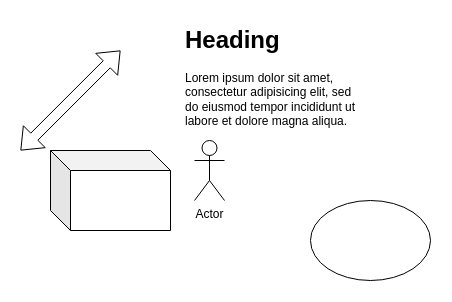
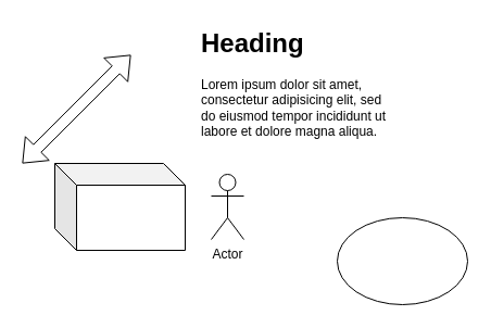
- <mxCell id="2" value="Actor" style="shape=umlActor;verticalLabelPosition=bottom;verticalAlign=top;html=1;outlineConnect=0;" vertex="1" parent="1"><mxGeometry x="194" y="140" width="30" height="60" as="geometry" /></mxCell>
+ <mxCell id="2" value="Actor" style="shape=umlActor;verticalLabelPosition=bottom;verticalAlign=top;html=1;outlineConnect=0;" vertex="1" parent="1"><mxGeometry x="194" y="160" width="30" height="60" as="geometry" /></mxCell>
